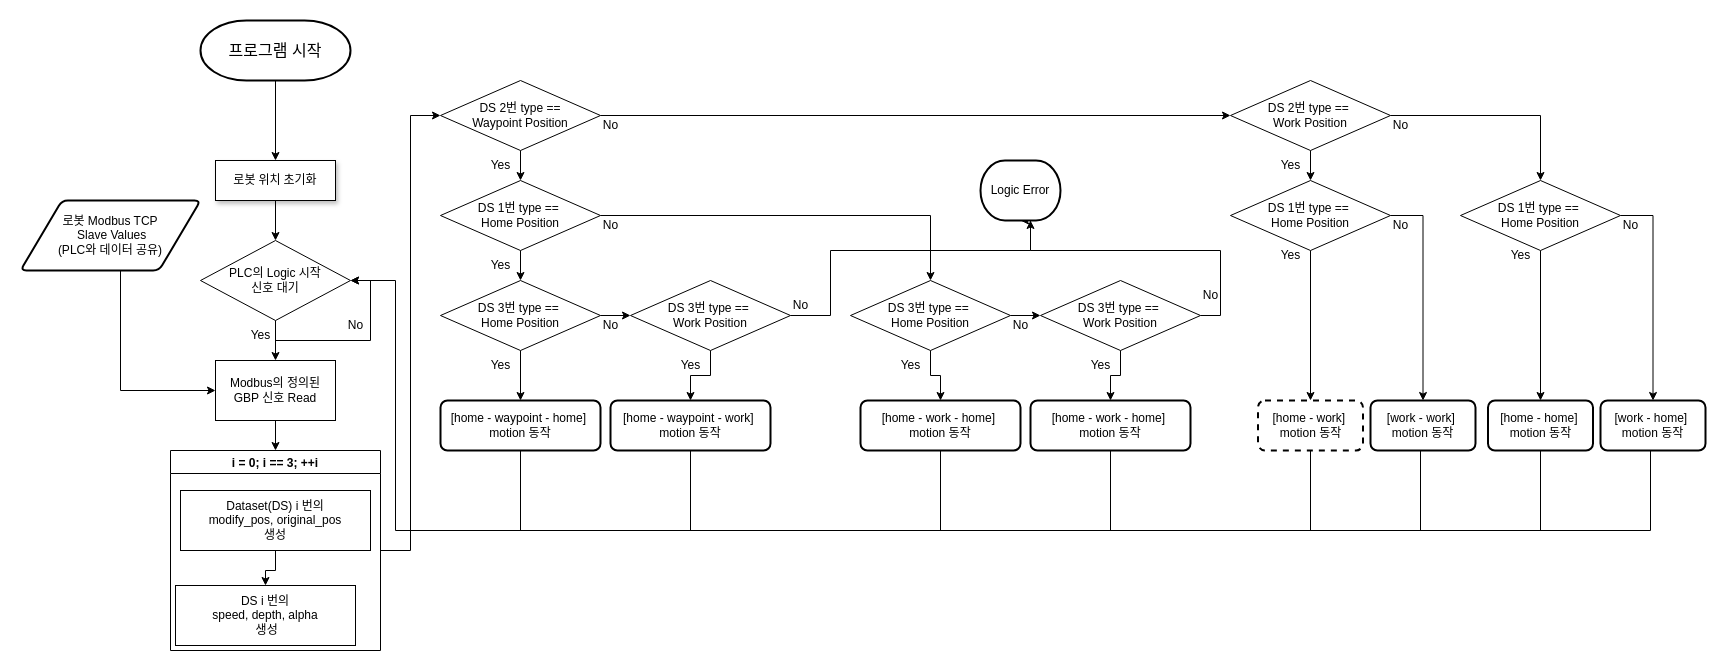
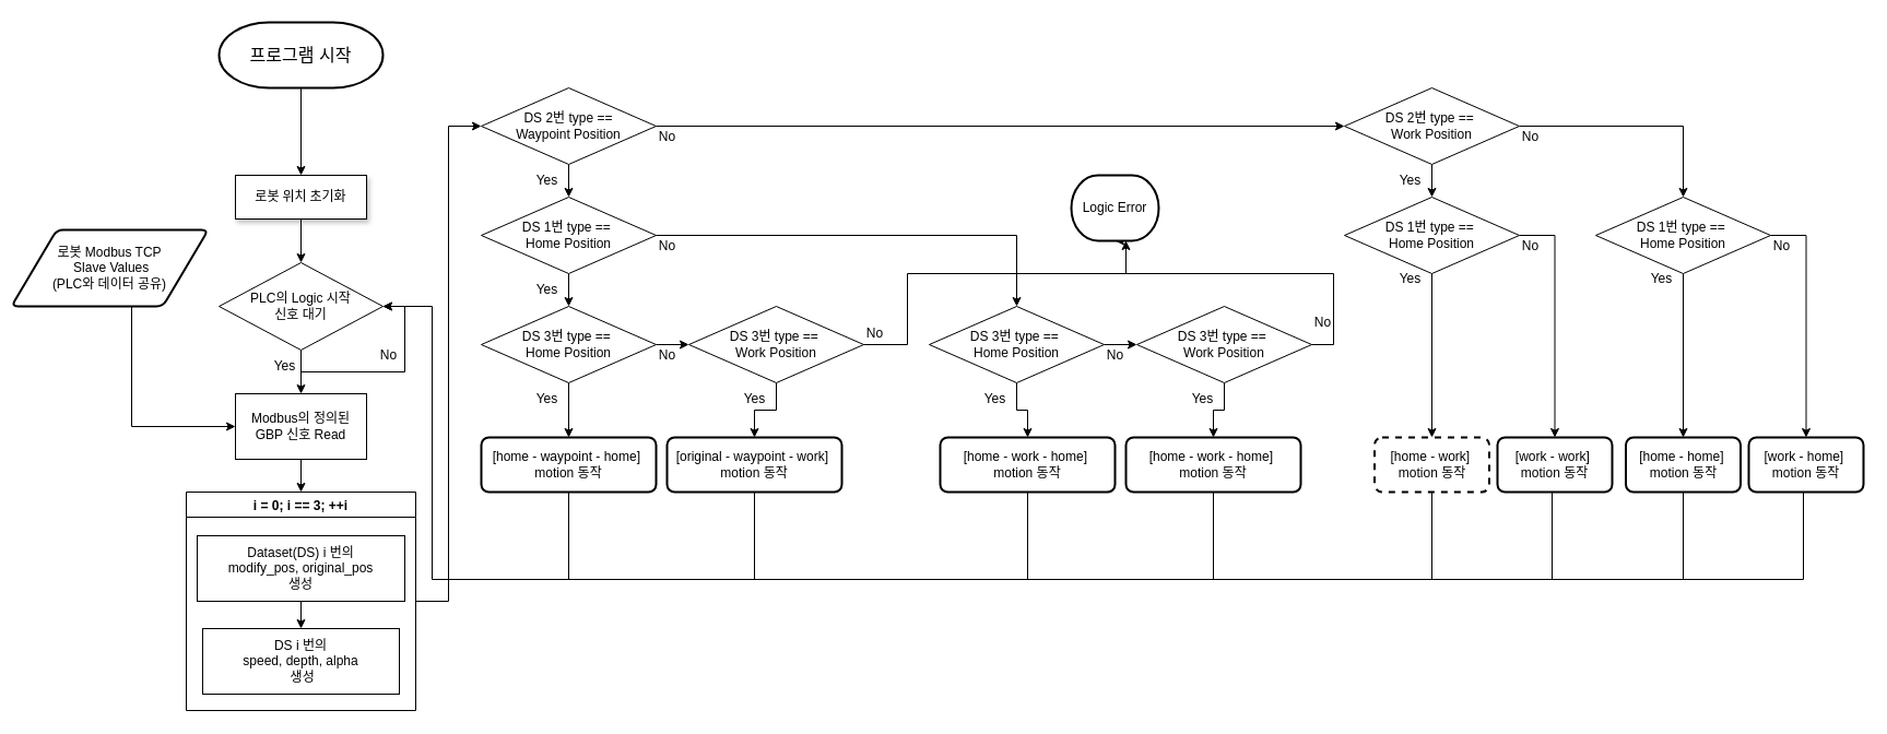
- <mxCell id="14" value="로봇 Modbus TCP&lt;br style=&quot;border-color: var(--border-color);&quot;&gt;&amp;nbsp;Slave Values&lt;br style=&quot;border-color: var(--border-color);&quot;&gt;(PLC와 데이터 공유)" style="shape=parallelogram;html=1;strokeWidth=2;perimeter=parallelogramPerimeter;whiteSpace=wrap;rounded=1;arcSize=12;size=0.23;" vertex="1" parent="1"><mxGeometry x="20" y="200" width="180" height="70" as="geometry" /></mxCell>
+ <mxCell id="14" value="로봇 Modbus TCP&lt;br style=&quot;border-color: var(--border-color);&quot;&gt;&amp;nbsp;Slave Values&lt;br style=&quot;border-color: var(--border-color);&quot;&gt;(PLC와 데이터 공유)" style="shape=parallelogram;html=1;strokeWidth=2;perimeter=parallelogramPerimeter;whiteSpace=wrap;rounded=1;arcSize=12;size=0.23;" vertex="1" parent="1"><mxGeometry x="10" y="210" width="180" height="70" as="geometry" /></mxCell>
- <mxCell id="41" value="[home - waypoint - work]&amp;nbsp;&lt;br style=&quot;border-color: var(--border-color);&quot;&gt;motion 동작" style="rounded=1;whiteSpace=wrap;html=1;absoluteArcSize=1;arcSize=14;strokeWidth=2;" vertex="1" parent="1"><mxGeometry x="610" y="400" width="160" height="50" as="geometry" /></mxCell>
+ <mxCell id="41" value="[original - waypoint - work]&amp;nbsp;&lt;br style=&quot;border-color: var(--border-color);&quot;&gt;motion 동작" style="rounded=1;whiteSpace=wrap;html=1;absoluteArcSize=1;arcSize=14;strokeWidth=2;" vertex="1" parent="1"><mxGeometry x="610" y="400" width="160" height="50" as="geometry" /></mxCell>
- <mxCell id="19" value="DS i 번의&lt;br&gt;speed, depth, alpha&lt;br&gt;&amp;nbsp;생성" style="whiteSpace=wrap;html=1;" vertex="1" parent="16"><mxGeometry x="5" y="135" width="180" height="60" as="geometry" /></mxCell>
+ <mxCell id="19" value="DS i 번의&lt;br&gt;speed, depth, alpha&lt;br&gt;&amp;nbsp;생성" style="whiteSpace=wrap;html=1;" vertex="1" parent="16"><mxGeometry x="15" y="125" width="180" height="60" as="geometry" /></mxCell>
